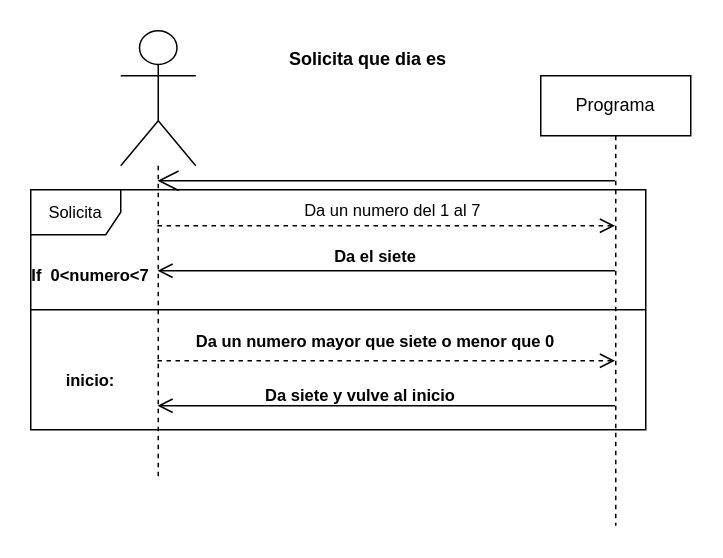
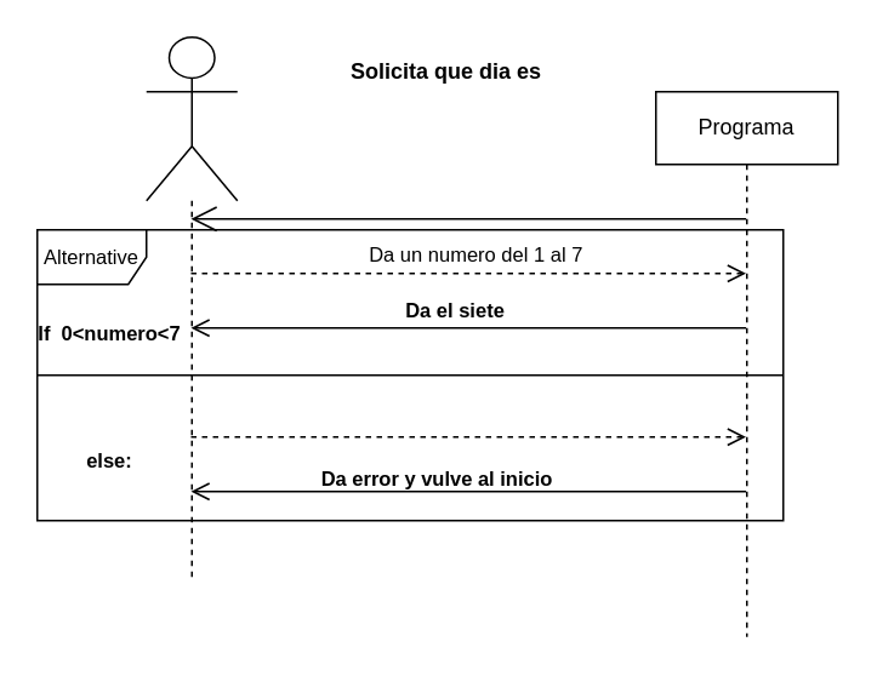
- <mxCell id="10" value="Solicita" style="shape=umlFrame;whiteSpace=wrap;html=1;fontFamily=Helvetica;fontSize=11;fontColor=default;" vertex="1" parent="1"><mxGeometry x="20" y="126" width="410" height="160" as="geometry" /></mxCell>
+ <mxCell id="10" value="Alternative" style="shape=umlFrame;whiteSpace=wrap;html=1;fontFamily=Helvetica;fontSize=11;fontColor=default;" vertex="1" parent="1"><mxGeometry x="20" y="126" width="410" height="160" as="geometry" /></mxCell>
- <mxCell id="15" value="Da un numero mayor que siete o menor que 0" style="text;align=center;fontStyle=1;verticalAlign=middle;spacingLeft=3;spacingRight=3;strokeColor=none;rotatable=0;points=[[0,0.5],[1,0.5]];portConstraint=eastwest;fontFamily=Helvetica;fontSize=11;fontColor=default;" vertex="1" parent="1"><mxGeometry x="210" y="214" width="80" height="26" as="geometry" /></mxCell>
- <mxCell id="12" value="inicio:" style="text;align=center;fontStyle=1;verticalAlign=middle;spacingLeft=3;spacingRight=3;strokeColor=none;rotatable=0;points=[[0,0.5],[1,0.5]];portConstraint=eastwest;fontFamily=Helvetica;fontSize=11;fontColor=default;" vertex="1" parent="1"><mxGeometry x="20" y="240" width="80" height="26" as="geometry" /></mxCell>
+ <mxCell id="12" value="else:" style="text;align=center;fontStyle=1;verticalAlign=middle;spacingLeft=3;spacingRight=3;strokeColor=none;rotatable=0;points=[[0,0.5],[1,0.5]];portConstraint=eastwest;fontFamily=Helvetica;fontSize=11;fontColor=default;" vertex="1" parent="1"><mxGeometry x="20" y="240" width="80" height="26" as="geometry" /></mxCell>
- <mxCell id="16" value="Da siete y vulve al inicio" style="text;align=center;fontStyle=1;verticalAlign=middle;spacingLeft=3;spacingRight=3;strokeColor=none;rotatable=0;points=[[0,0.5],[1,0.5]];portConstraint=eastwest;fontFamily=Helvetica;fontSize=11;fontColor=default;" vertex="1" parent="1"><mxGeometry x="200" y="250" width="80" height="26" as="geometry" /></mxCell>
+ <mxCell id="16" value="Da error y vulve al inicio" style="text;align=center;fontStyle=1;verticalAlign=middle;spacingLeft=3;spacingRight=3;strokeColor=none;rotatable=0;points=[[0,0.5],[1,0.5]];portConstraint=eastwest;fontFamily=Helvetica;fontSize=11;fontColor=default;" vertex="1" parent="1"><mxGeometry x="200" y="250" width="80" height="26" as="geometry" /></mxCell>
